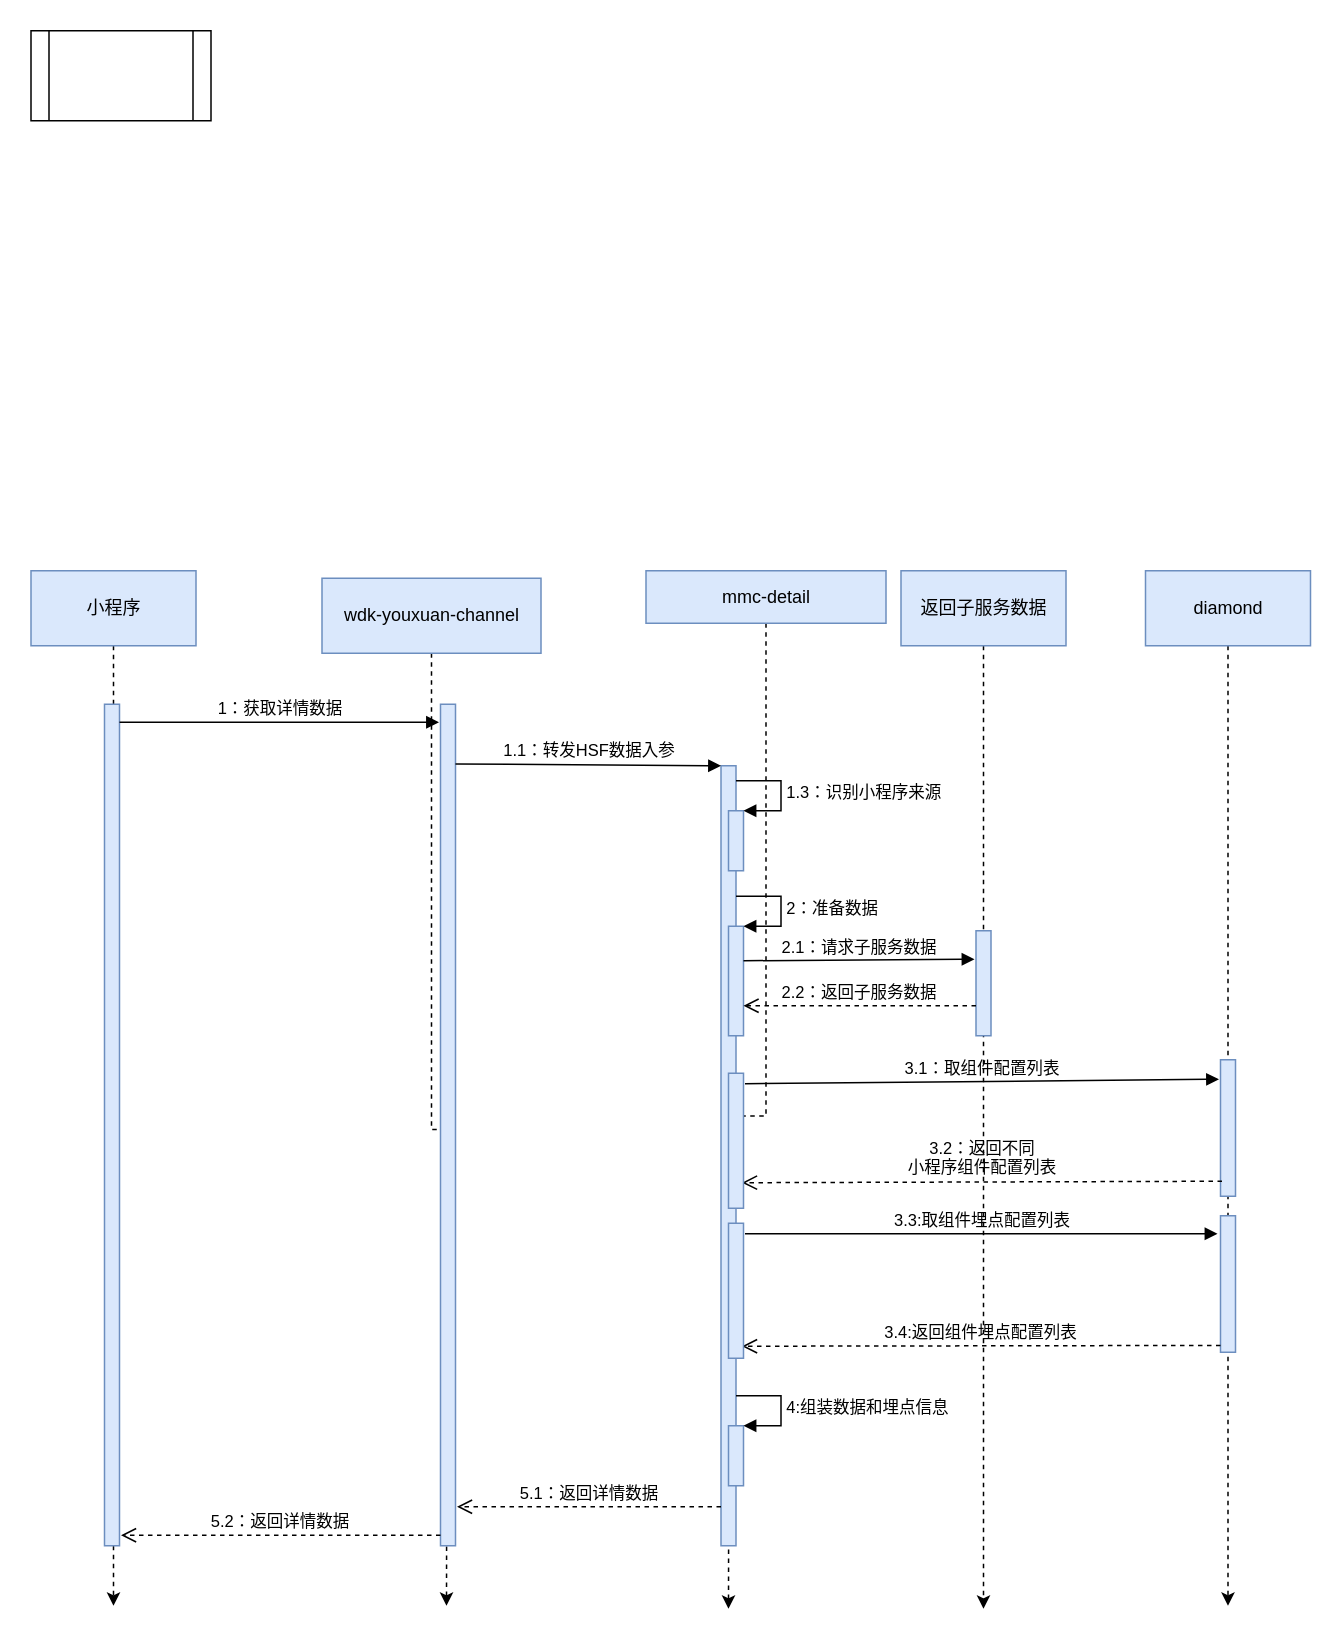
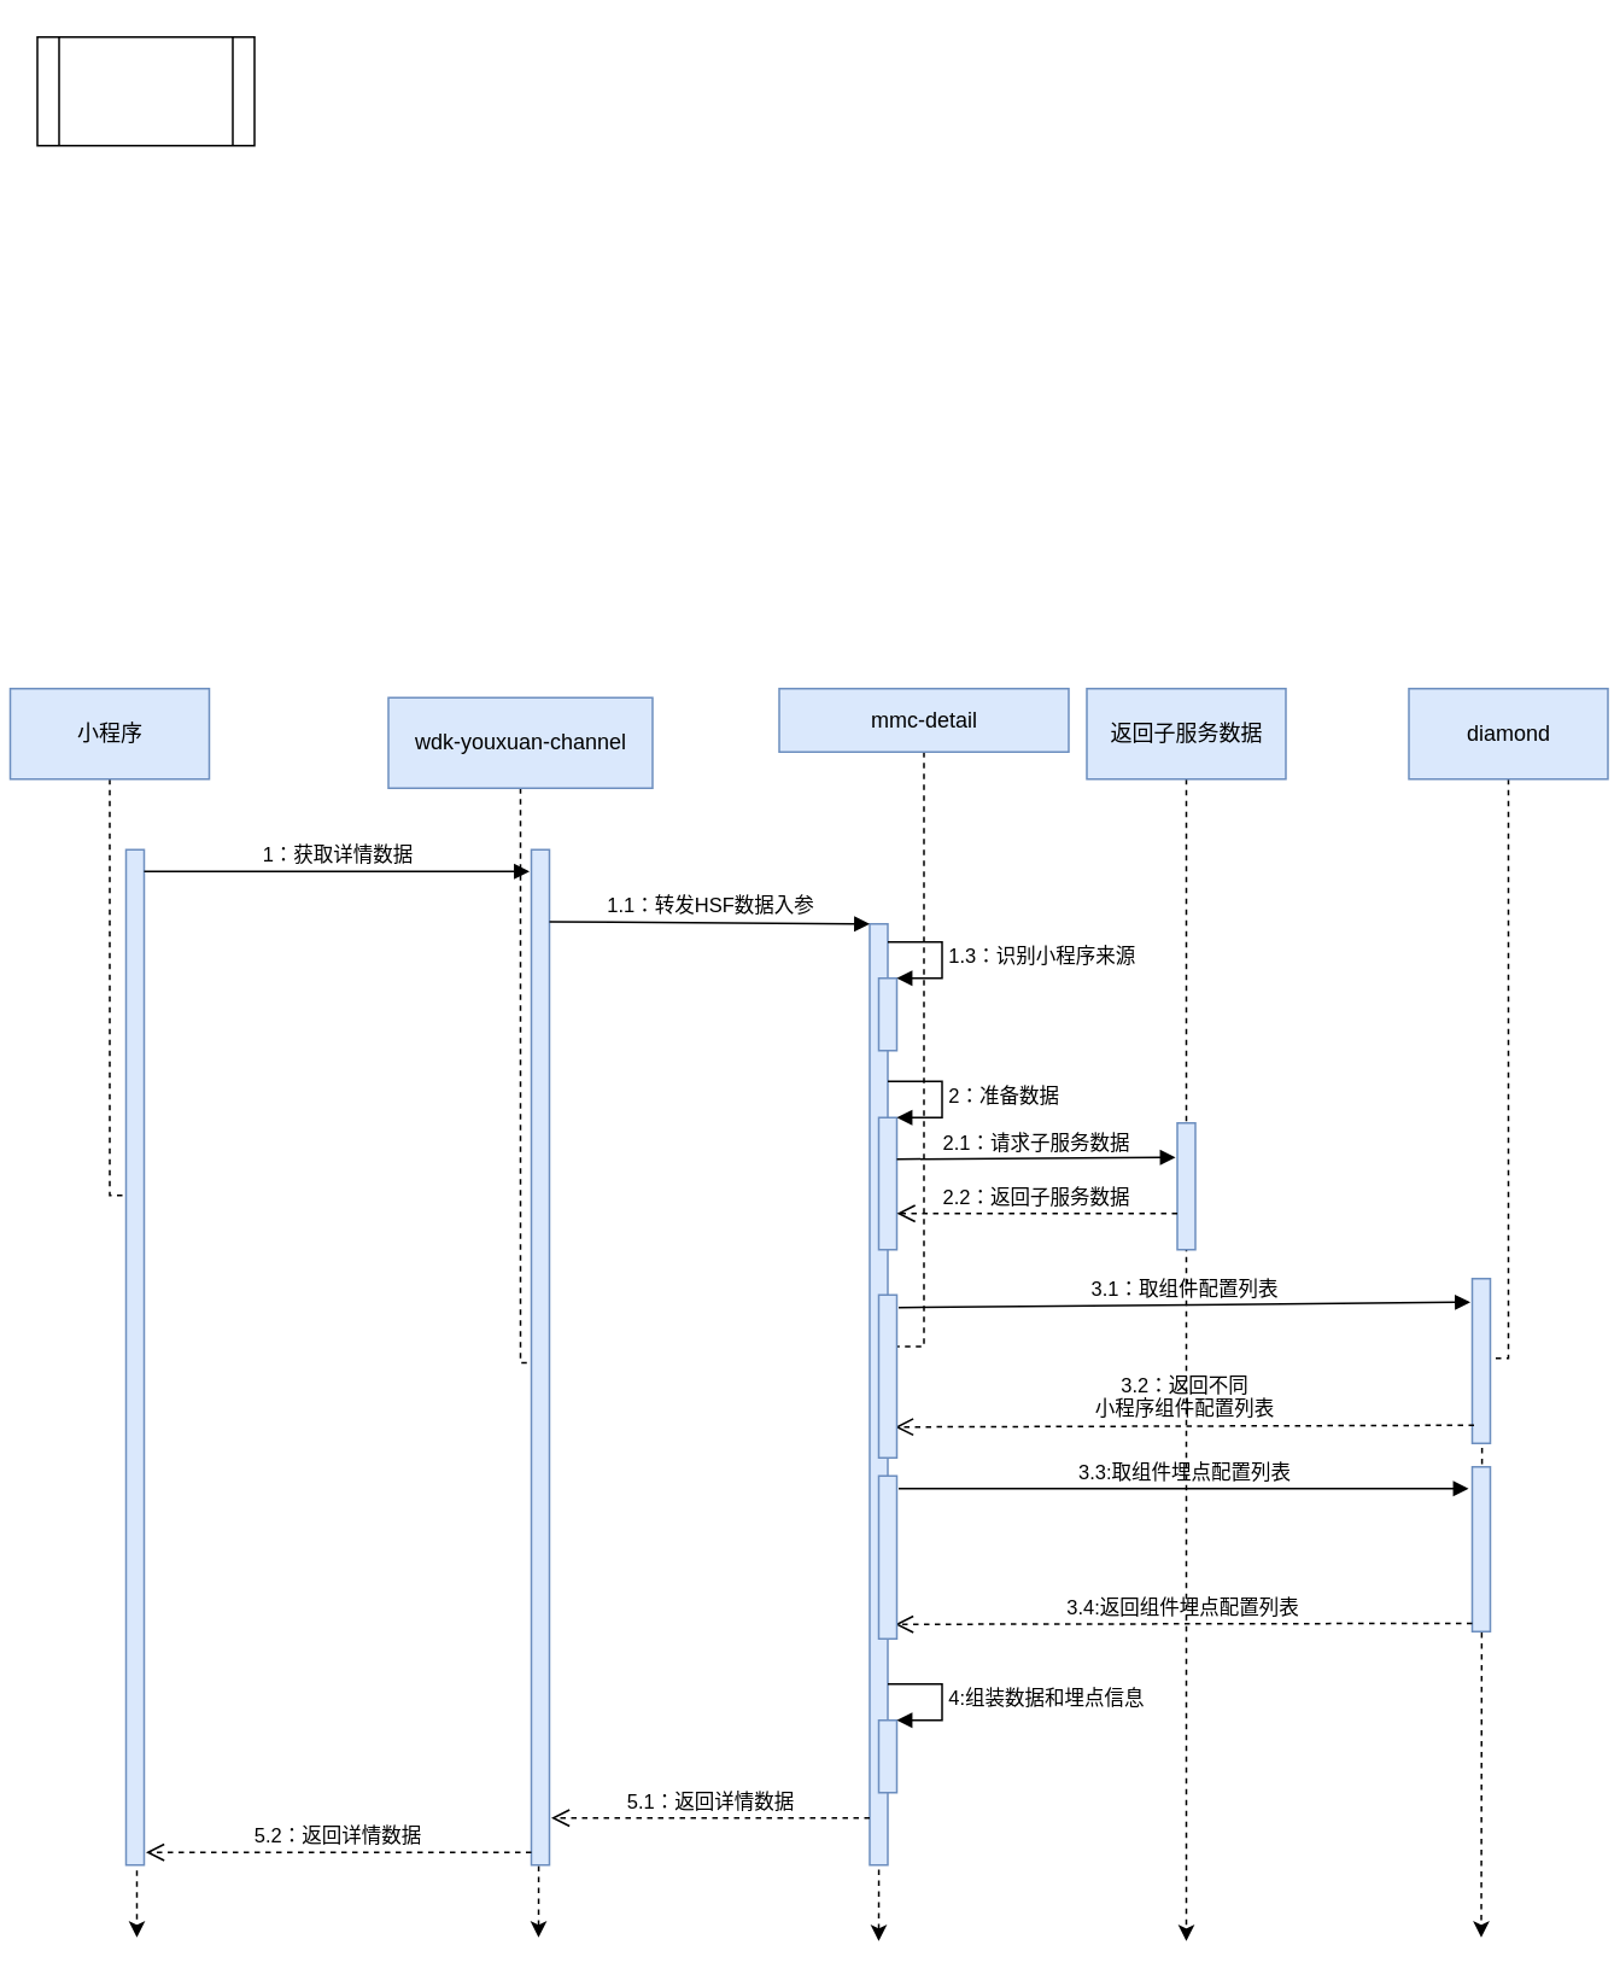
- <mxCell id="4" value="小程序" style="html=1;fillColor=#dae8fc;strokeColor=#6c8ebf;" parent="1" vertex="1"><mxGeometry x="20" y="380" width="110" height="50" as="geometry" /></mxCell>
+ <mxCell id="4" value="小程序" style="html=1;fillColor=#dae8fc;strokeColor=#6c8ebf;" parent="1" vertex="1"><mxGeometry x="5" y="380" width="110" height="50" as="geometry" /></mxCell>
- <mxCell id="11" value="diamond" style="html=1;fillColor=#dae8fc;strokeColor=#6c8ebf;" parent="1" vertex="1"><mxGeometry x="763" y="380" width="110" height="50" as="geometry" /></mxCell>
+ <mxCell id="11" value="diamond" style="html=1;fillColor=#dae8fc;strokeColor=#6c8ebf;" parent="1" vertex="1"><mxGeometry x="778" y="380" width="110" height="50" as="geometry" /></mxCell>
